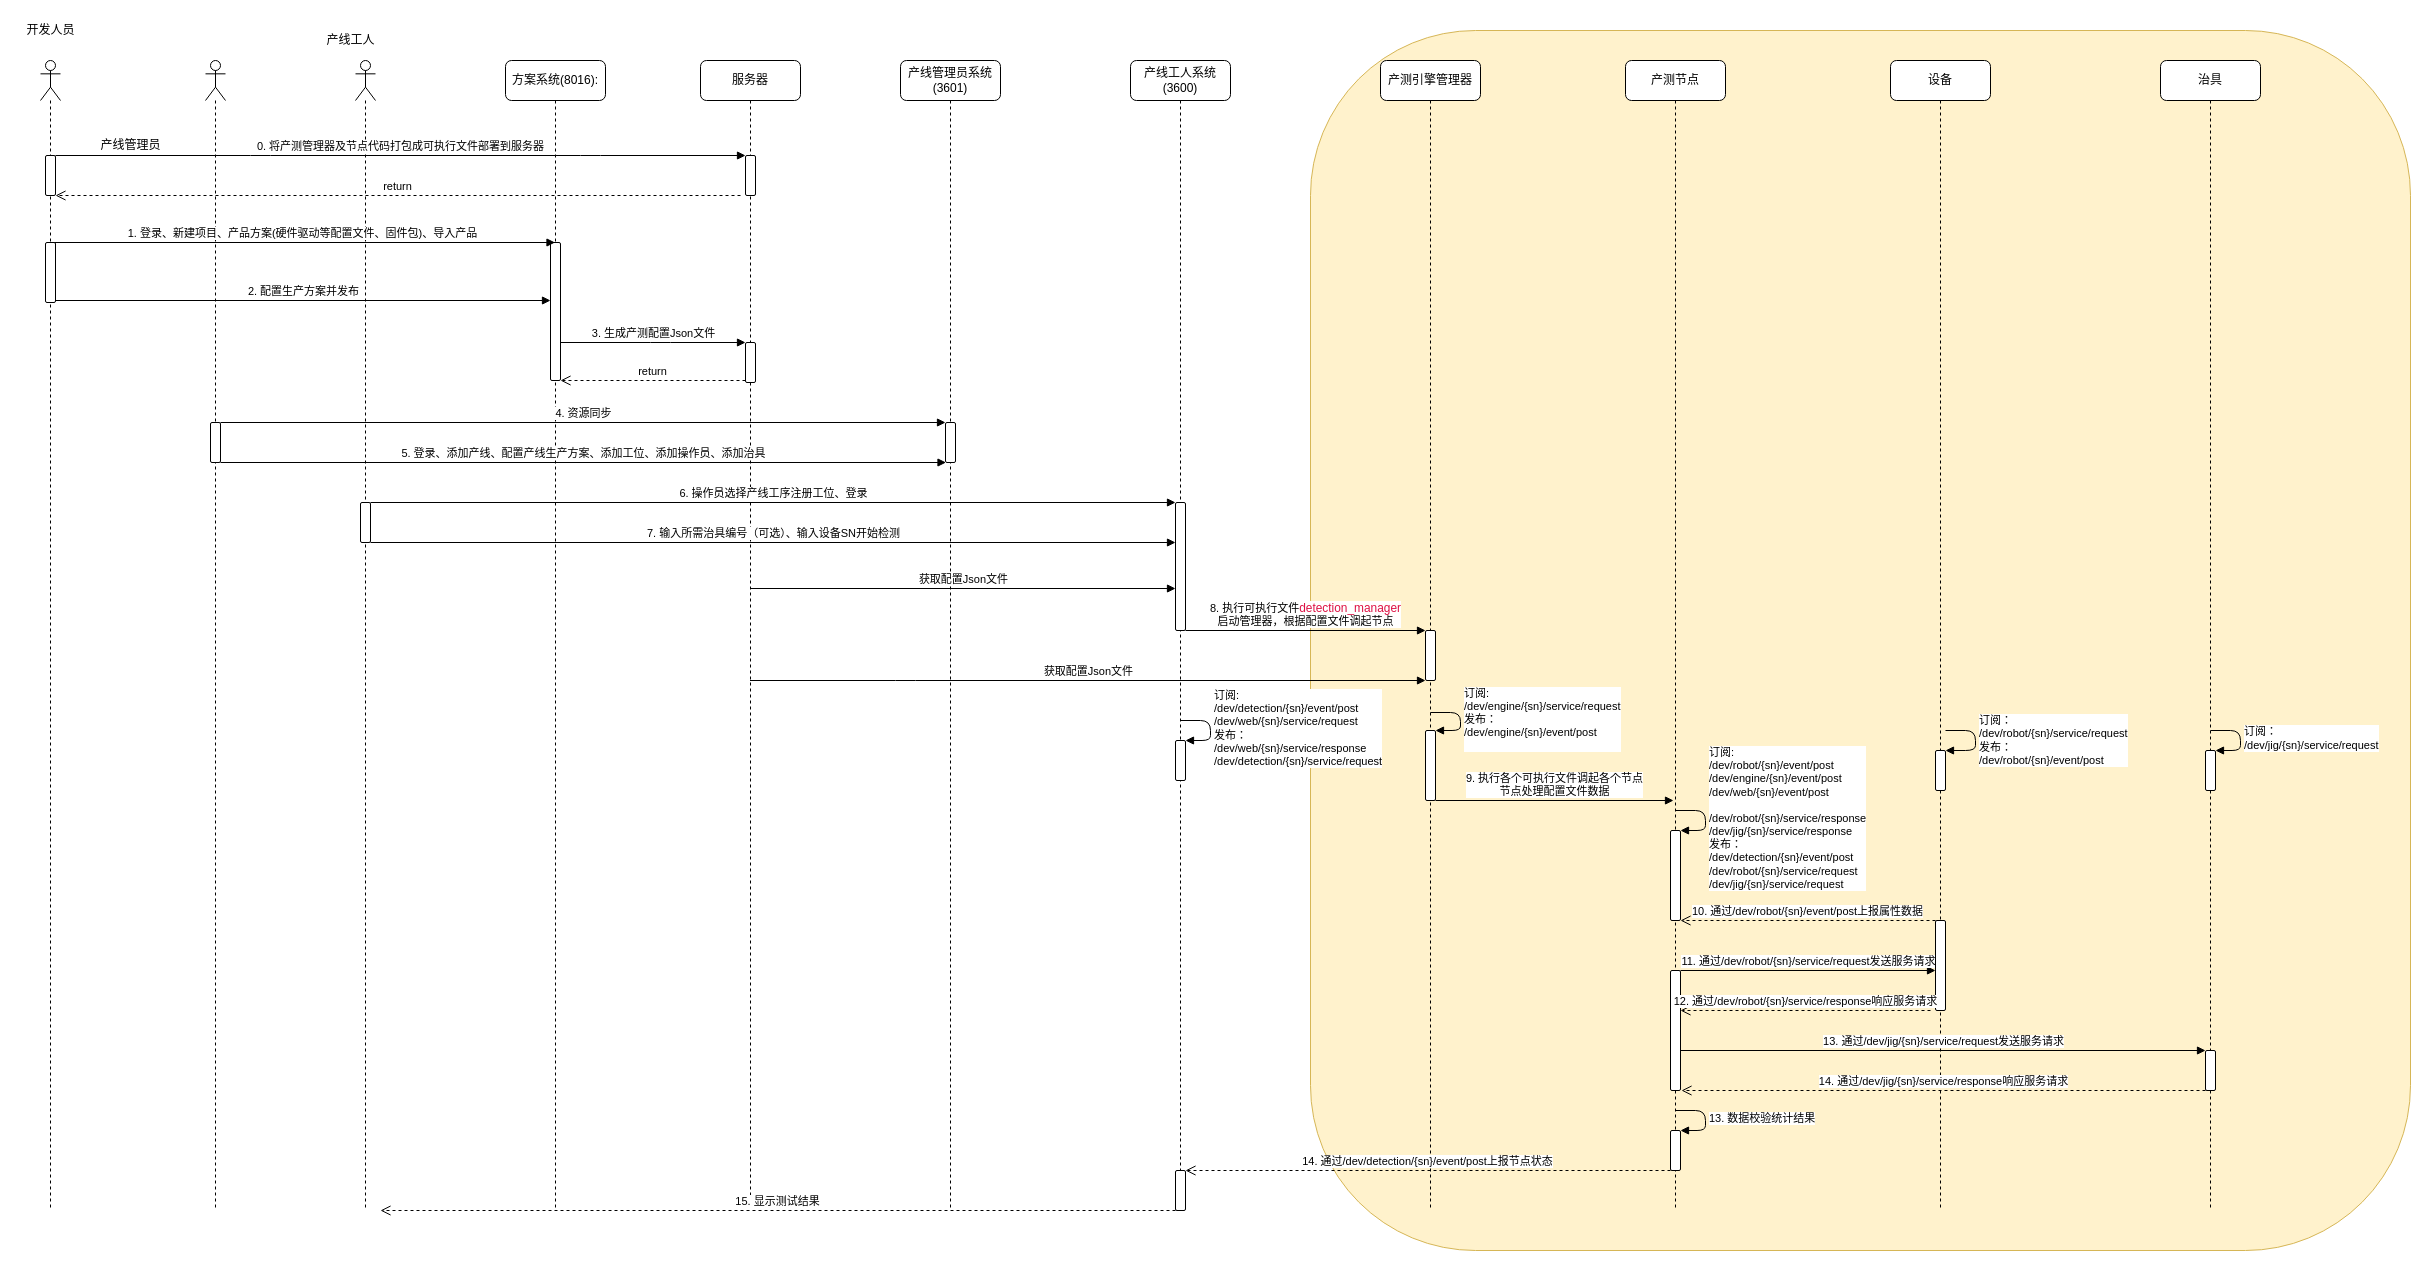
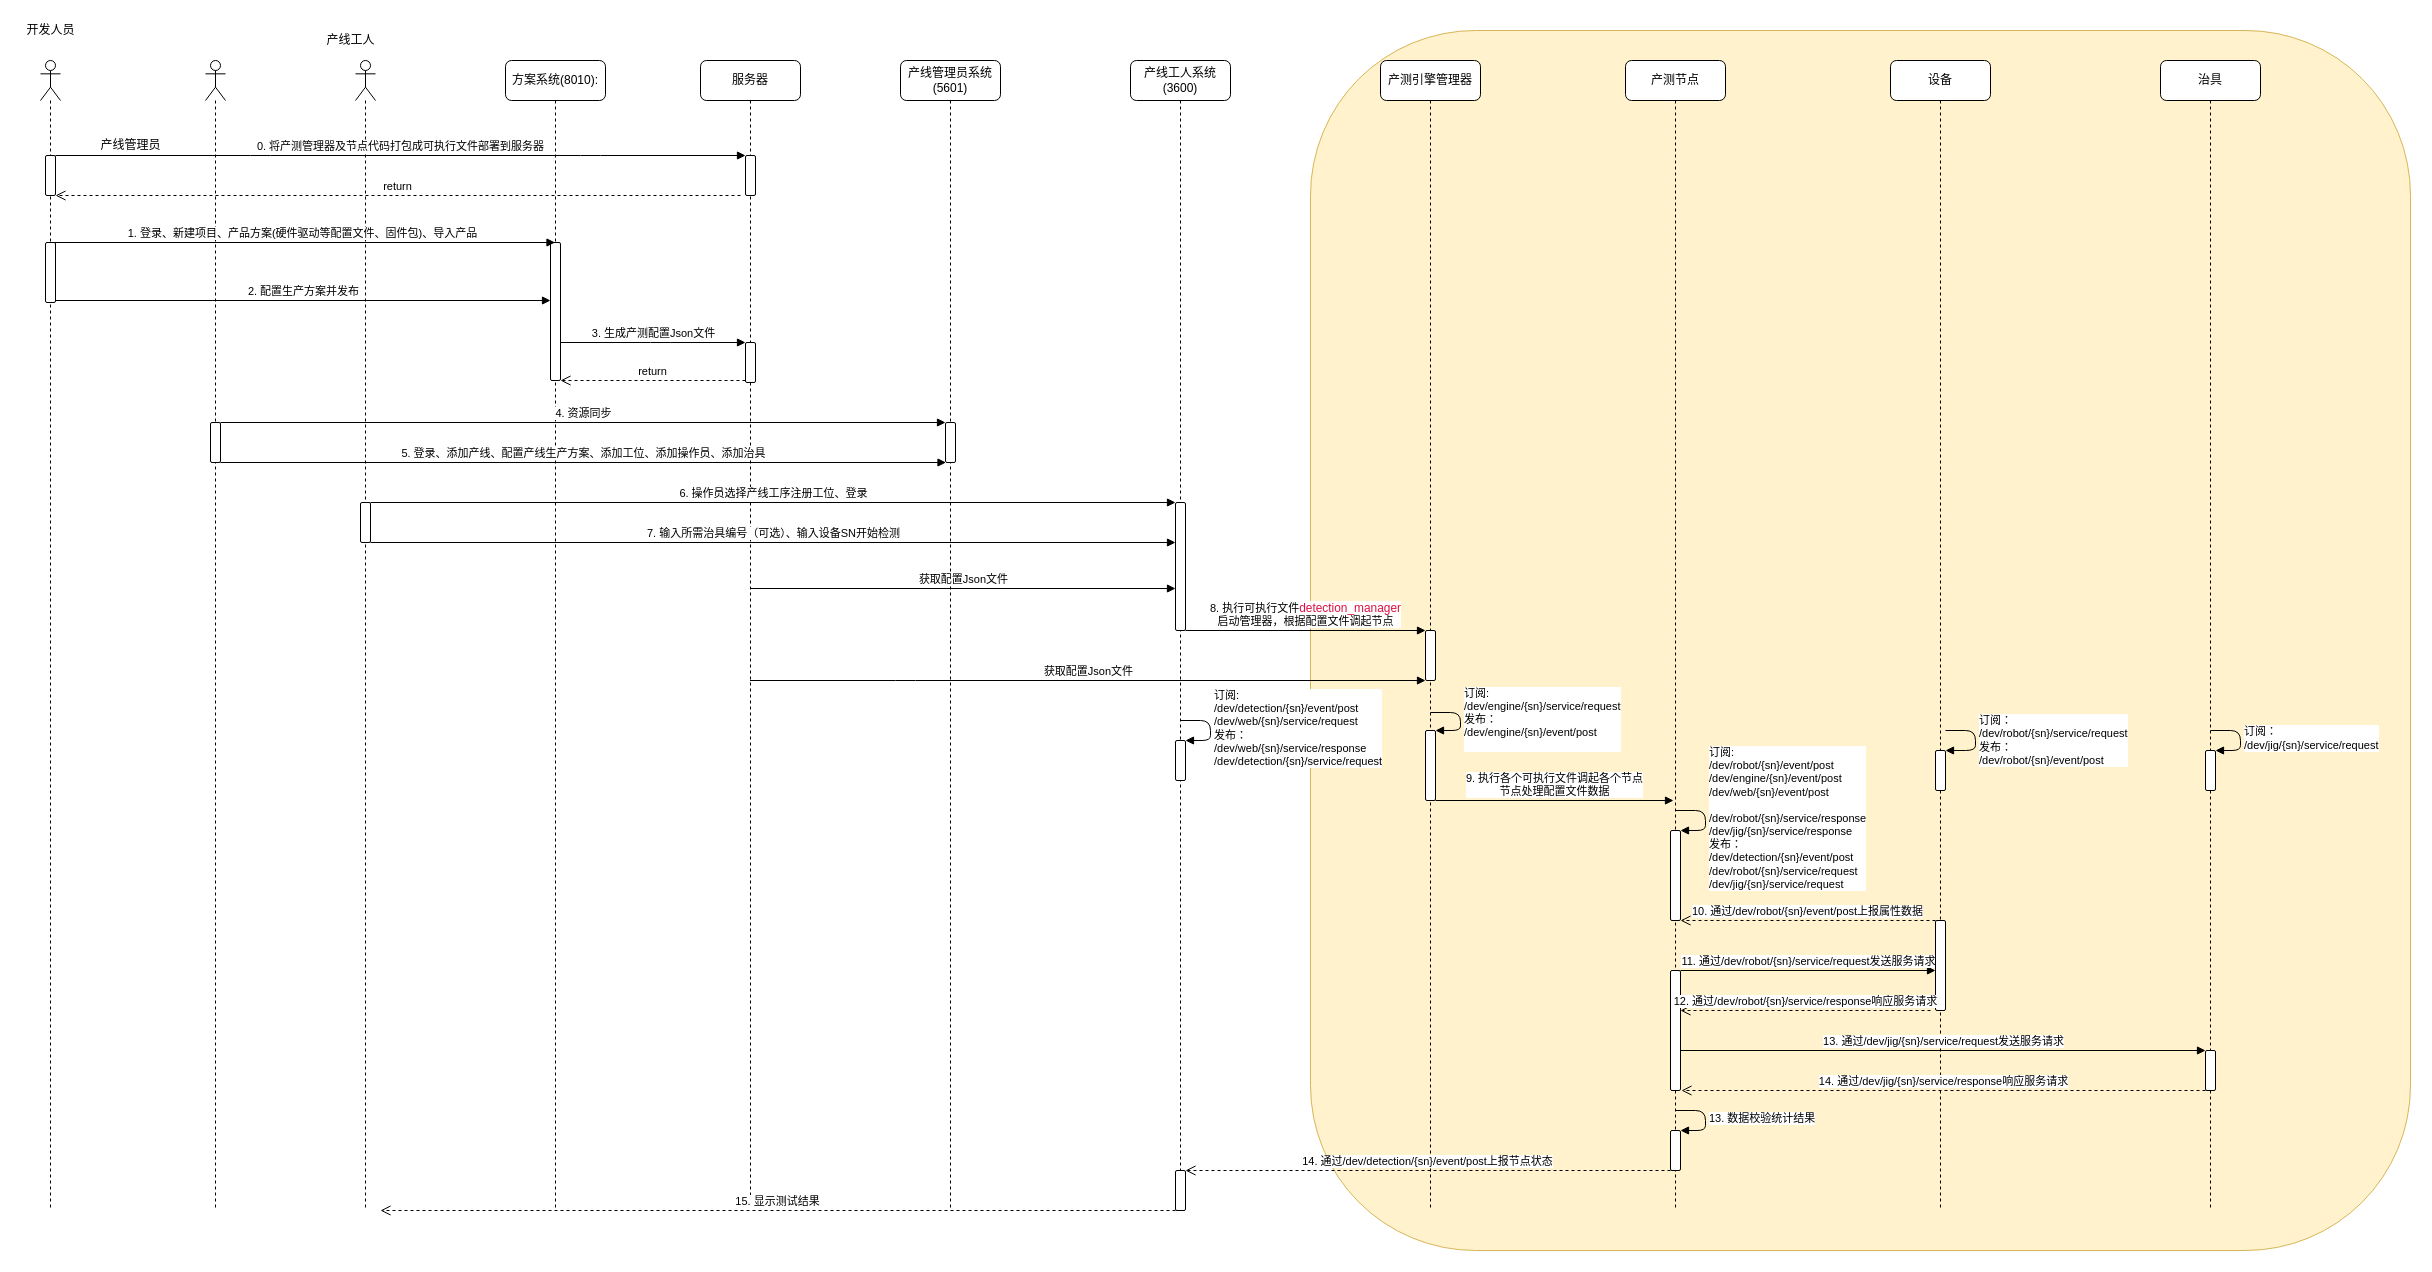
- <mxCell id="3" value="方案系统(8016):" style="shape=umlLifeline;perimeter=lifelinePerimeter;whiteSpace=wrap;html=1;container=1;collapsible=0;recursiveResize=0;outlineConnect=0;rounded=1;" vertex="1" parent="1"><mxGeometry x="505" y="60" width="100" height="1150" as="geometry" /></mxCell>
+ <mxCell id="3" value="方案系统(8010):" style="shape=umlLifeline;perimeter=lifelinePerimeter;whiteSpace=wrap;html=1;container=1;collapsible=0;recursiveResize=0;outlineConnect=0;rounded=1;" vertex="1" parent="1"><mxGeometry x="505" y="60" width="100" height="1150" as="geometry" /></mxCell>
- <mxCell id="11" value="产线管理员系统(3601)" style="shape=umlLifeline;perimeter=lifelinePerimeter;whiteSpace=wrap;html=1;container=1;collapsible=0;recursiveResize=0;outlineConnect=0;rounded=1;" vertex="1" parent="1"><mxGeometry x="900" y="60" width="100" height="1150" as="geometry" /></mxCell>
+ <mxCell id="11" value="产线管理员系统(5601)" style="shape=umlLifeline;perimeter=lifelinePerimeter;whiteSpace=wrap;html=1;container=1;collapsible=0;recursiveResize=0;outlineConnect=0;rounded=1;" vertex="1" parent="1"><mxGeometry x="900" y="60" width="100" height="1150" as="geometry" /></mxCell>
